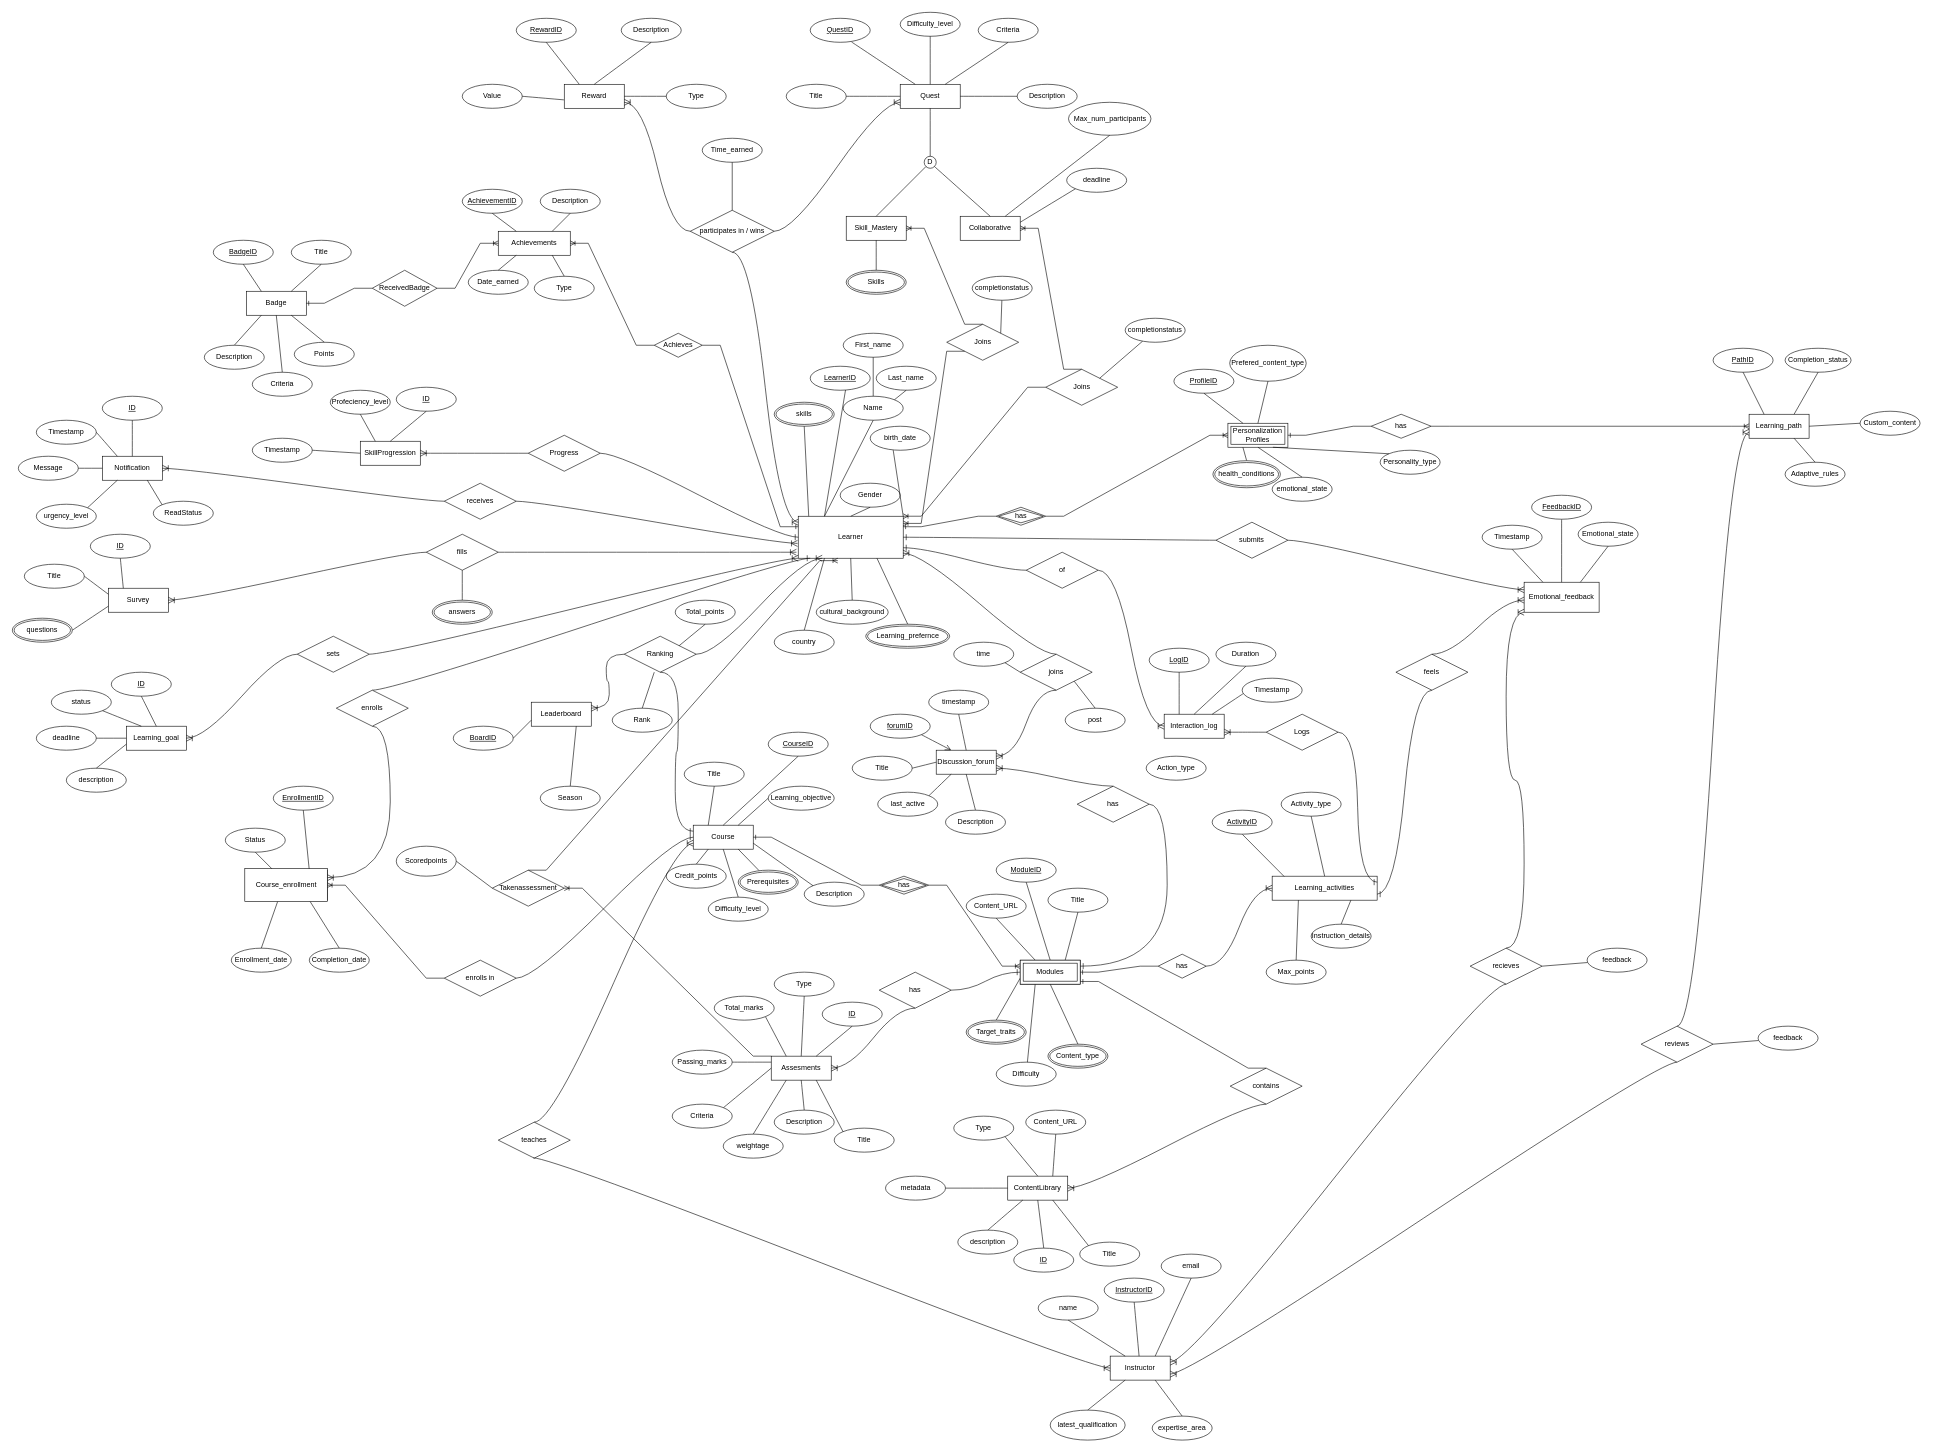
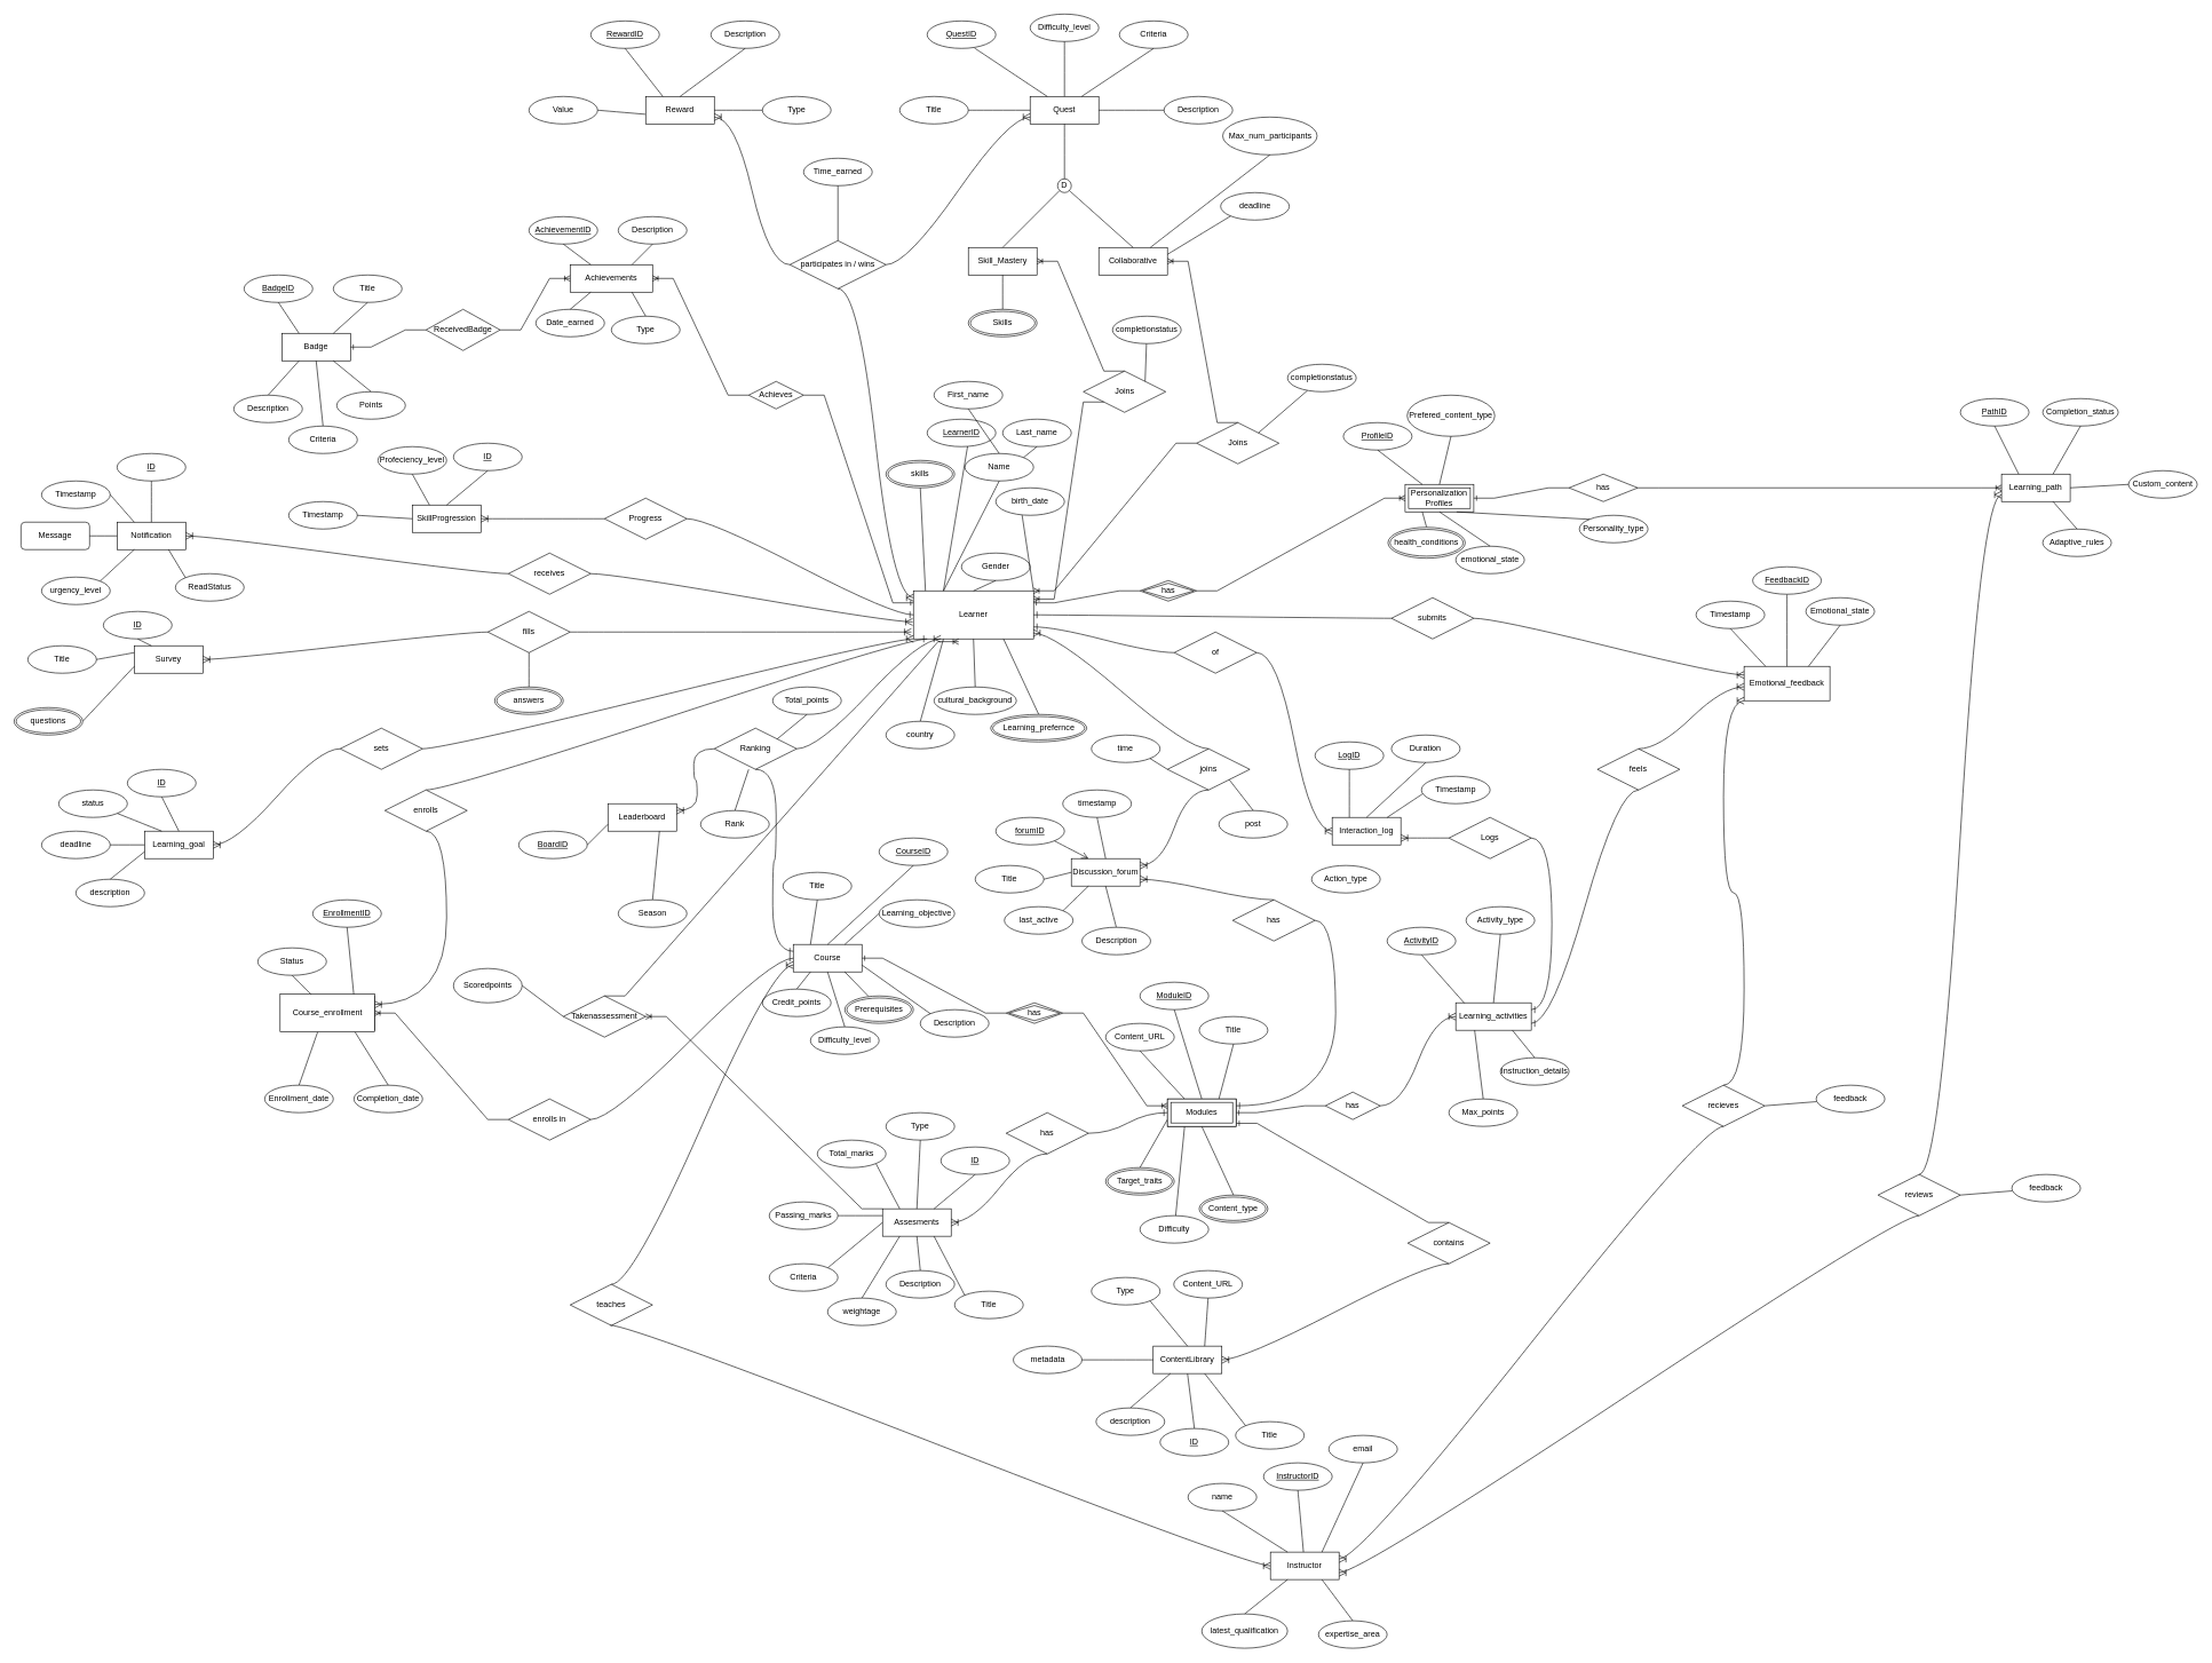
- <mxCell id="9" value="First_name" style="ellipse;whiteSpace=wrap;html=1;align=center;" vertex="1" parent="1"><mxGeometry x="1405" y="555" width="100" height="40" as="geometry" /></mxCell>
+ <mxCell id="9" value="First_name" style="ellipse;whiteSpace=wrap;html=1;align=center;" vertex="1" parent="1"><mxGeometry x="1360" y="555" width="100" height="40" as="geometry" /></mxCell>
- <mxCell id="265" value="Message" style="ellipse;whiteSpace=wrap;html=1;align=center;" vertex="1" parent="1"><mxGeometry x="30" y="760" width="100" height="40" as="geometry" /></mxCell>
+ <mxCell id="265" value="Message" style="whiteSpace=wrap;html=1;align=center;rounded=1;" vertex="1" parent="1"><mxGeometry x="30" y="760" width="100" height="40" as="geometry" /></mxCell>
- <mxCell id="274" value="Survey" style="whiteSpace=wrap;html=1;align=center;" vertex="1" parent="1"><mxGeometry x="180" y="980" width="100" height="40" as="geometry" /></mxCell>
+ <mxCell id="274" value="Survey" style="whiteSpace=wrap;html=1;align=center;" vertex="1" parent="1"><mxGeometry x="195" y="940" width="100" height="40" as="geometry" /></mxCell>
- <mxCell id="66" value="Learning_activities" style="whiteSpace=wrap;html=1;align=center;" vertex="1" parent="1"><mxGeometry x="2120" y="1460" width="175" height="40" as="geometry" /></mxCell>
+ <mxCell id="66" value="Learning_activities" style="whiteSpace=wrap;html=1;align=center;" vertex="1" parent="1"><mxGeometry x="2120" y="1460" width="110" height="40" as="geometry" /></mxCell>
